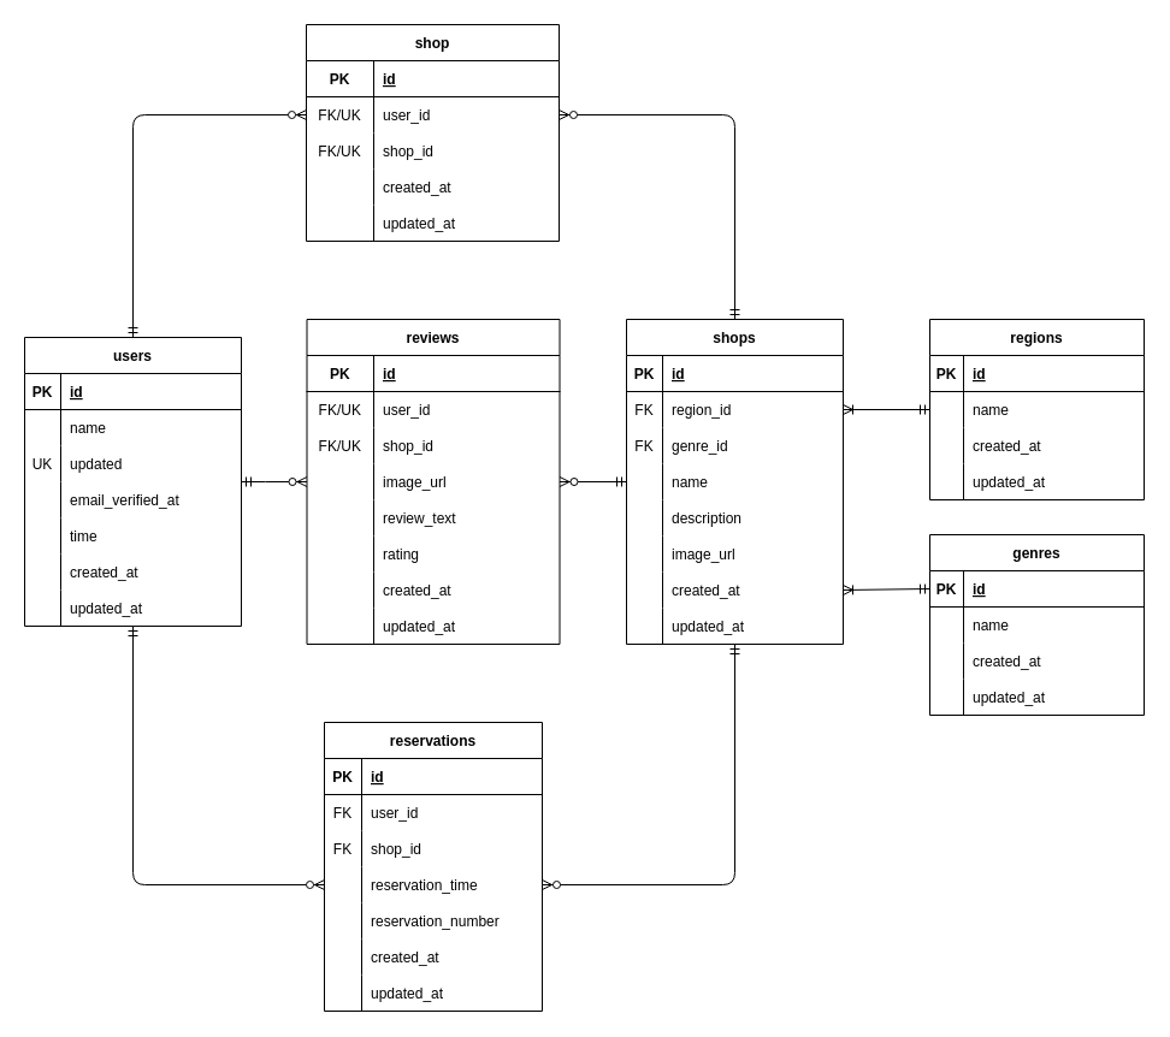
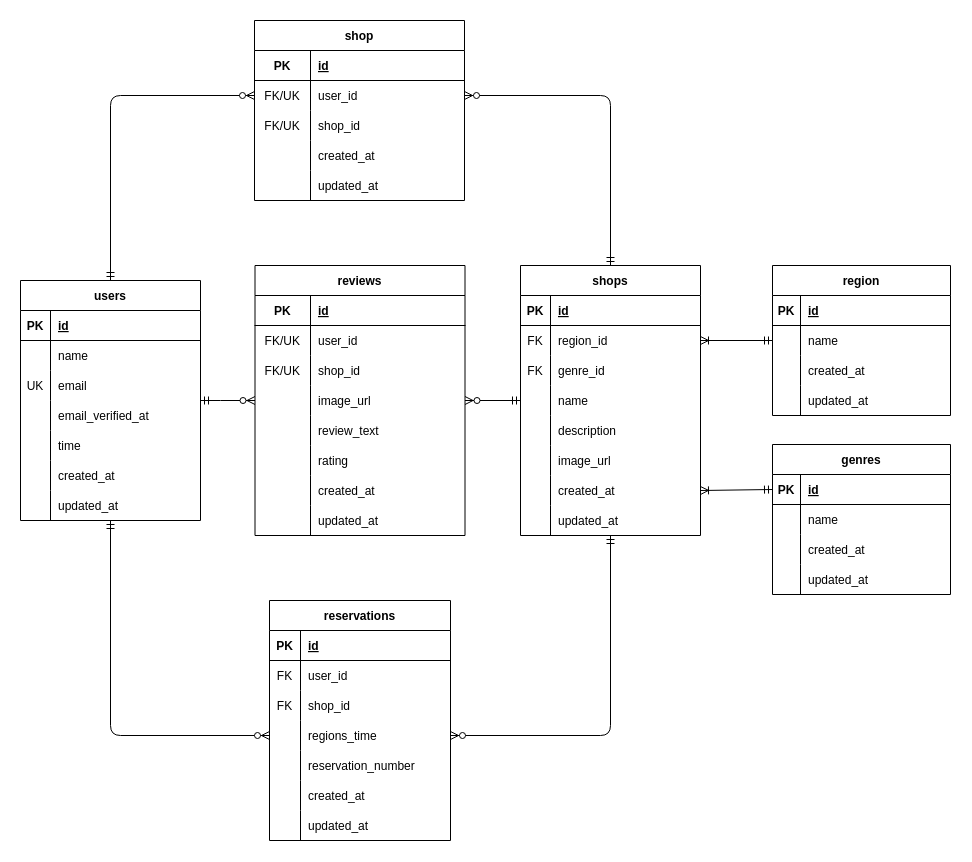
- <mxCell id="118" value="regions" style="shape=table;startSize=30;container=1;collapsible=1;childLayout=tableLayout;fixedRows=1;rowLines=0;fontStyle=1;align=center;resizeLast=1;" parent="1" vertex="1"><mxGeometry x="772" y="265" width="178" height="150" as="geometry" /></mxCell>
+ <mxCell id="118" value="region" style="shape=table;startSize=30;container=1;collapsible=1;childLayout=tableLayout;fixedRows=1;rowLines=0;fontStyle=1;align=center;resizeLast=1;" parent="1" vertex="1"><mxGeometry x="772" y="265" width="178" height="150" as="geometry" /></mxCell>
- <mxCell id="52" value="updated" style="shape=partialRectangle;connectable=0;fillColor=none;top=0;left=0;bottom=0;right=0;align=left;spacingLeft=6;overflow=hidden;" parent="50" vertex="1"><mxGeometry x="30" width="150" height="30" as="geometry"><mxRectangle width="150" height="30" as="alternateBounds" /></mxGeometry></mxCell>
+ <mxCell id="52" value="email" style="shape=partialRectangle;connectable=0;fillColor=none;top=0;left=0;bottom=0;right=0;align=left;spacingLeft=6;overflow=hidden;" parent="50" vertex="1"><mxGeometry x="30" width="150" height="30" as="geometry"><mxRectangle width="150" height="30" as="alternateBounds" /></mxGeometry></mxCell>
- <mxCell id="77" value="reservation_time" style="shape=partialRectangle;connectable=0;fillColor=none;top=0;left=0;bottom=0;right=0;align=left;spacingLeft=6;overflow=hidden;" parent="75" vertex="1"><mxGeometry x="31" width="150" height="30" as="geometry"><mxRectangle width="150" height="30" as="alternateBounds" /></mxGeometry></mxCell>
+ <mxCell id="77" value="regions_time" style="shape=partialRectangle;connectable=0;fillColor=none;top=0;left=0;bottom=0;right=0;align=left;spacingLeft=6;overflow=hidden;" parent="75" vertex="1"><mxGeometry x="31" width="150" height="30" as="geometry"><mxRectangle width="150" height="30" as="alternateBounds" /></mxGeometry></mxCell>
